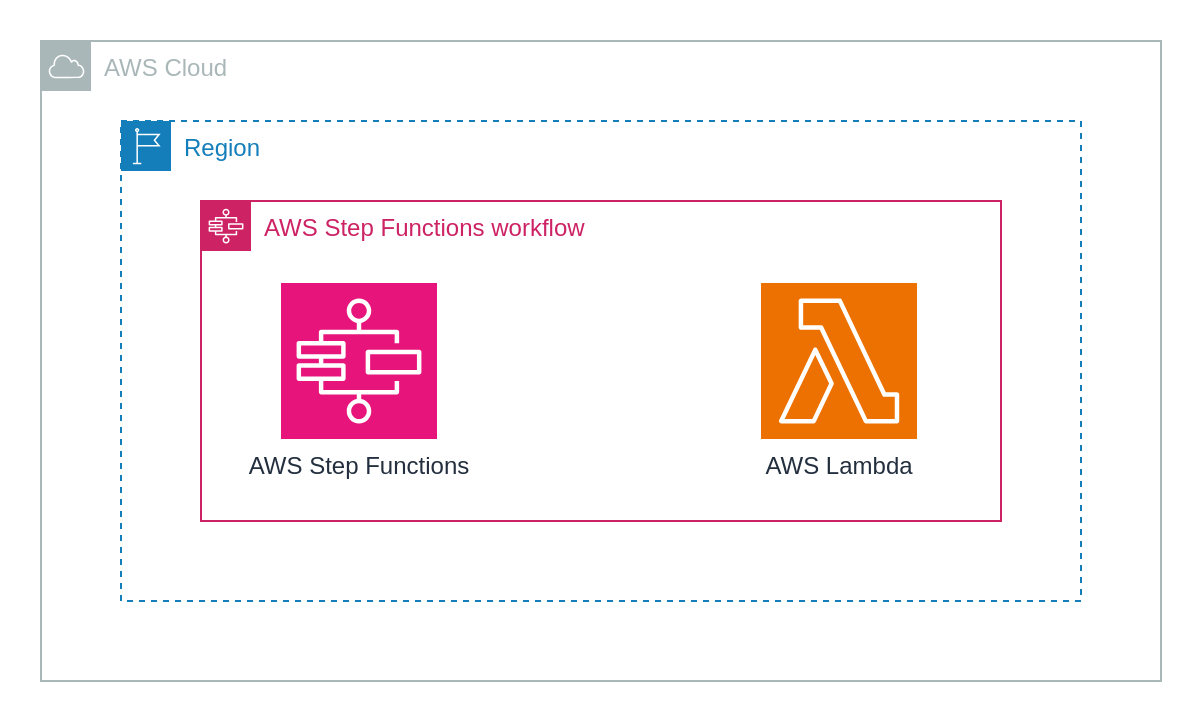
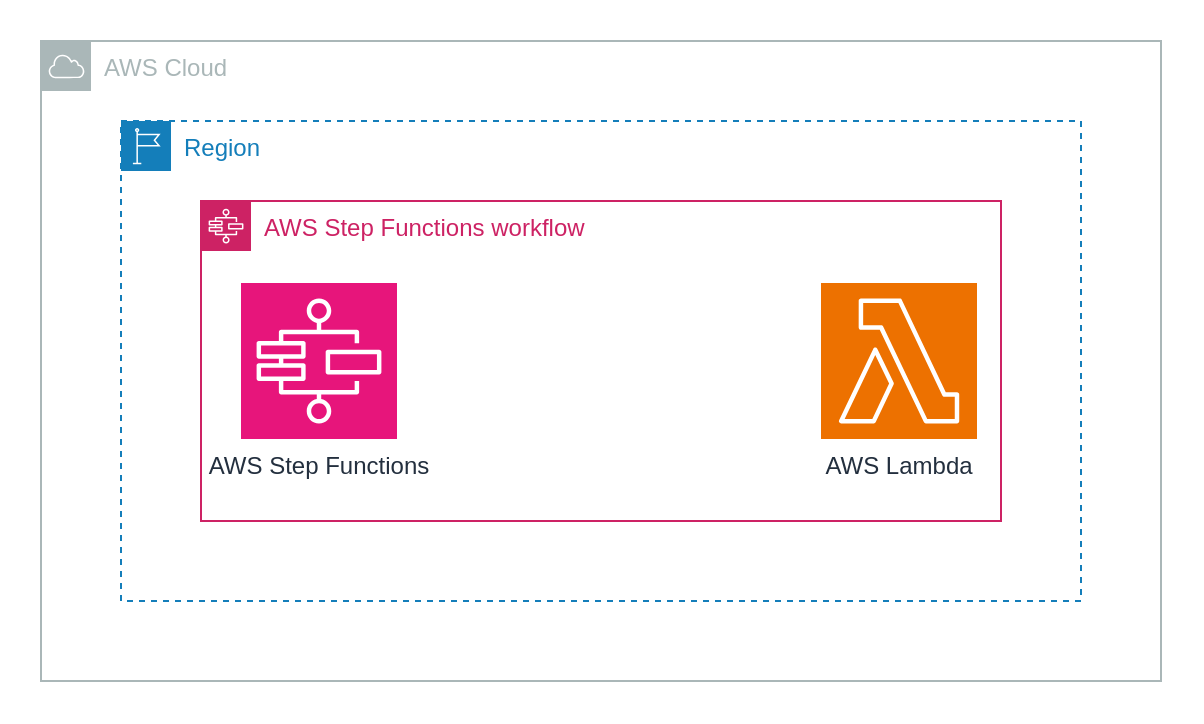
- <mxCell id="5" value="AWS Step Functions&lt;br&gt;" style="sketch=0;points=[[0,0,0],[0.25,0,0],[0.5,0,0],[0.75,0,0],[1,0,0],[0,1,0],[0.25,1,0],[0.5,1,0],[0.75,1,0],[1,1,0],[0,0.25,0],[0,0.5,0],[0,0.75,0],[1,0.25,0],[1,0.5,0],[1,0.75,0]];outlineConnect=0;fontColor=#232F3E;fillColor=#E7157B;strokeColor=#ffffff;dashed=0;verticalLabelPosition=bottom;verticalAlign=top;align=center;html=1;fontSize=12;fontStyle=0;aspect=fixed;shape=mxgraph.aws4.resourceIcon;resIcon=mxgraph.aws4.step_functions;" vertex="1" parent="4"><mxGeometry x="40" y="41" width="78" height="78" as="geometry" /></mxCell>
+ <mxCell id="5" value="AWS Step Functions&lt;br&gt;" style="sketch=0;points=[[0,0,0],[0.25,0,0],[0.5,0,0],[0.75,0,0],[1,0,0],[0,1,0],[0.25,1,0],[0.5,1,0],[0.75,1,0],[1,1,0],[0,0.25,0],[0,0.5,0],[0,0.75,0],[1,0.25,0],[1,0.5,0],[1,0.75,0]];outlineConnect=0;fontColor=#232F3E;fillColor=#E7157B;strokeColor=#ffffff;dashed=0;verticalLabelPosition=bottom;verticalAlign=top;align=center;html=1;fontSize=12;fontStyle=0;aspect=fixed;shape=mxgraph.aws4.resourceIcon;resIcon=mxgraph.aws4.step_functions;" vertex="1" parent="4"><mxGeometry x="20" y="41" width="78" height="78" as="geometry" /></mxCell>
- <mxCell id="6" value="AWS Lambda" style="sketch=0;points=[[0,0,0],[0.25,0,0],[0.5,0,0],[0.75,0,0],[1,0,0],[0,1,0],[0.25,1,0],[0.5,1,0],[0.75,1,0],[1,1,0],[0,0.25,0],[0,0.5,0],[0,0.75,0],[1,0.25,0],[1,0.5,0],[1,0.75,0]];outlineConnect=0;fontColor=#232F3E;fillColor=#ED7100;strokeColor=#ffffff;dashed=0;verticalLabelPosition=bottom;verticalAlign=top;align=center;html=1;fontSize=12;fontStyle=0;aspect=fixed;shape=mxgraph.aws4.resourceIcon;resIcon=mxgraph.aws4.lambda;" vertex="1" parent="4"><mxGeometry x="280" y="41" width="78" height="78" as="geometry" /></mxCell>
+ <mxCell id="6" value="AWS Lambda" style="sketch=0;points=[[0,0,0],[0.25,0,0],[0.5,0,0],[0.75,0,0],[1,0,0],[0,1,0],[0.25,1,0],[0.5,1,0],[0.75,1,0],[1,1,0],[0,0.25,0],[0,0.5,0],[0,0.75,0],[1,0.25,0],[1,0.5,0],[1,0.75,0]];outlineConnect=0;fontColor=#232F3E;fillColor=#ED7100;strokeColor=#ffffff;dashed=0;verticalLabelPosition=bottom;verticalAlign=top;align=center;html=1;fontSize=12;fontStyle=0;aspect=fixed;shape=mxgraph.aws4.resourceIcon;resIcon=mxgraph.aws4.lambda;" vertex="1" parent="4"><mxGeometry x="310" y="41" width="78" height="78" as="geometry" /></mxCell>
